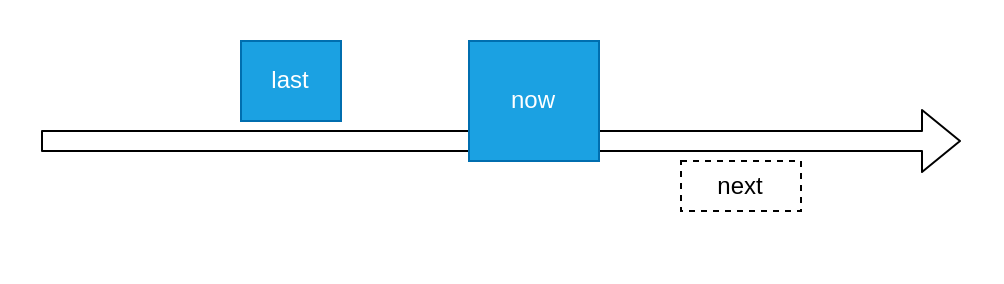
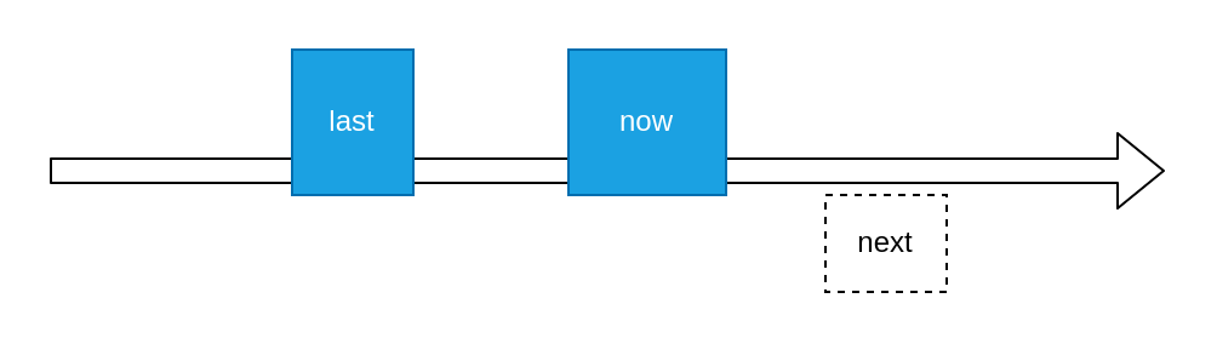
- <mxCell id="5" value="last" style="rounded=0;whiteSpace=wrap;html=1;fillColor=#1ba1e2;strokeColor=#006EAF;fontColor=#ffffff;" vertex="1" parent="1"><mxGeometry x="120" y="20" width="50" height="40" as="geometry" /></mxCell>
+ <mxCell id="5" value="last" style="rounded=0;whiteSpace=wrap;html=1;fillColor=#1ba1e2;strokeColor=#006EAF;fontColor=#ffffff;" vertex="1" parent="1"><mxGeometry x="120" y="20" width="50" height="60" as="geometry" /></mxCell>
- <mxCell id="4" value="next" style="rounded=0;whiteSpace=wrap;html=1;dashed=1;" vertex="1" parent="1"><mxGeometry x="340" y="80" width="60" height="25" as="geometry" /></mxCell>
+ <mxCell id="4" value="next" style="rounded=0;whiteSpace=wrap;html=1;dashed=1;" vertex="1" parent="1"><mxGeometry x="340" y="80" width="50" height="40" as="geometry" /></mxCell>
